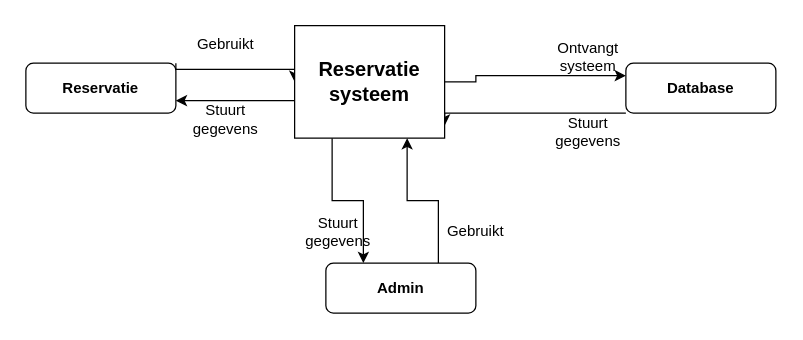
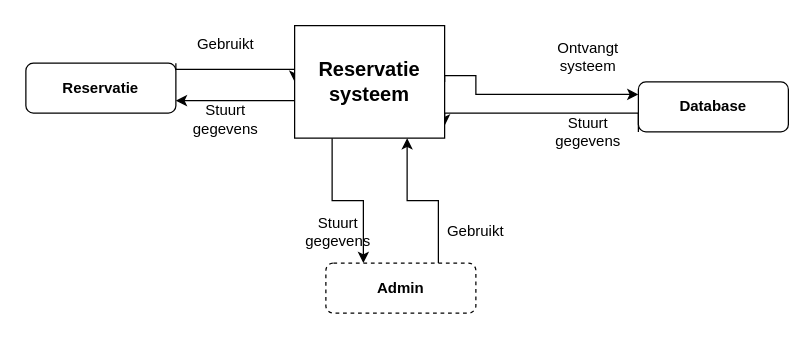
- <mxCell id="7" value="&lt;b&gt;Database&lt;/b&gt;" style="rounded=1;whiteSpace=wrap;html=1;fontSize=12;glass=0;strokeWidth=1;shadow=0;" parent="1" vertex="1"><mxGeometry x="500" y="50" width="120" height="40" as="geometry" /></mxCell>
+ <mxCell id="7" value="&lt;b&gt;Database&lt;/b&gt;" style="rounded=1;whiteSpace=wrap;html=1;fontSize=12;glass=0;strokeWidth=1;shadow=0;" parent="1" vertex="1"><mxGeometry x="510" y="65" width="120" height="40" as="geometry" /></mxCell>
- <mxCell id="3" value="&lt;b&gt;Admin&lt;/b&gt;" style="rounded=1;whiteSpace=wrap;html=1;fontSize=12;glass=0;strokeWidth=1;shadow=0;" parent="1" vertex="1"><mxGeometry x="260" y="210" width="120" height="40" as="geometry" /></mxCell>
+ <mxCell id="3" value="&lt;b&gt;Admin&lt;/b&gt;" style="rounded=1;whiteSpace=wrap;html=1;fontSize=12;glass=0;strokeWidth=1;shadow=0;dashed=1;" parent="1" vertex="1"><mxGeometry x="260" y="210" width="120" height="40" as="geometry" /></mxCell>
